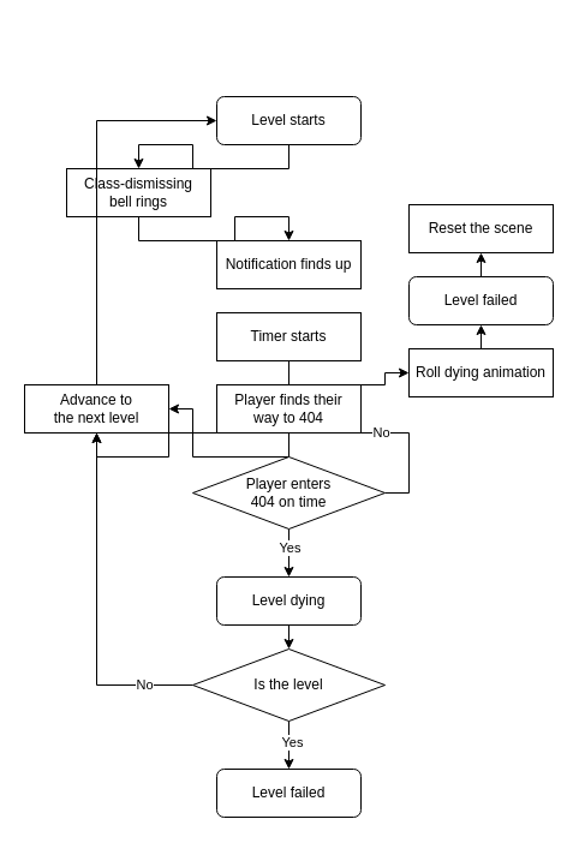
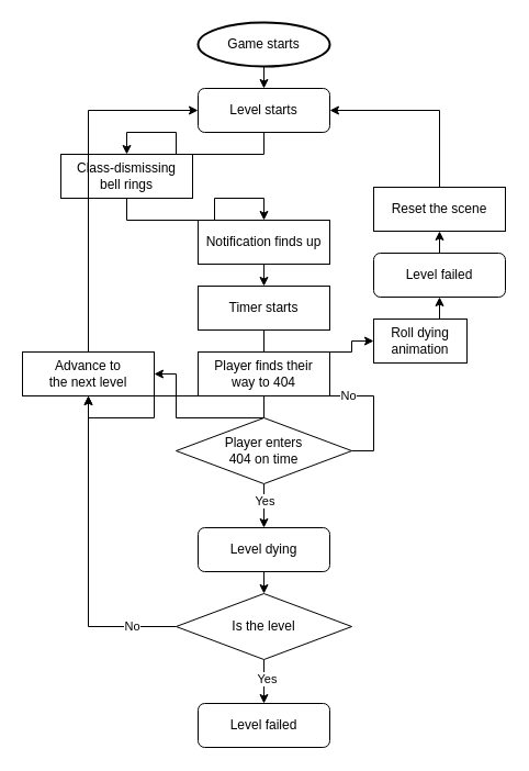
+ <mxCell id="3" value="&lt;div&gt;Game starts&lt;/div&gt;" style="strokeWidth=2;html=1;shape=mxgraph.flowchart.start_2;whiteSpace=wrap;" vertex="1" parent="1"><mxGeometry x="180" y="20" width="120" height="40" as="geometry" /></mxCell>
+ <mxCell id="2" style="edgeStyle=orthogonalEdgeStyle;rounded=0;orthogonalLoop=1;jettySize=auto;html=1;exitX=0.5;exitY=1;exitDx=0;exitDy=0;exitPerimeter=0;entryX=0.5;entryY=0;entryDx=0;entryDy=0;" edge="1" parent="1" source="3" target="18"><mxGeometry relative="1" as="geometry" /></mxCell>
+ <mxCell id="15" style="edgeStyle=orthogonalEdgeStyle;rounded=0;orthogonalLoop=1;jettySize=auto;html=1;exitX=0.5;exitY=0;exitDx=0;exitDy=0;entryX=1;entryY=0.5;entryDx=0;entryDy=0;" edge="1" parent="1" source="16" target="18"><mxGeometry relative="1" as="geometry" /></mxCell>
+ <mxCell id="6" style="edgeStyle=orthogonalEdgeStyle;rounded=0;orthogonalLoop=1;jettySize=auto;html=1;exitX=0.5;exitY=1;exitDx=0;exitDy=0;entryX=0.5;entryY=0;entryDx=0;entryDy=0;" edge="1" parent="1" source="7" target="11"><mxGeometry relative="1" as="geometry" /></mxCell>
- <mxCell id="23" value="Roll dying animation" style="rounded=0;whiteSpace=wrap;html=1;" vertex="1" parent="1"><mxGeometry x="340" y="290" width="120" height="40" as="geometry" /></mxCell>
+ <mxCell id="23" value="Roll dying animation" style="rounded=0;whiteSpace=wrap;html=1;" vertex="1" parent="1"><mxGeometry x="340" y="290" width="85" height="40" as="geometry" /></mxCell>
